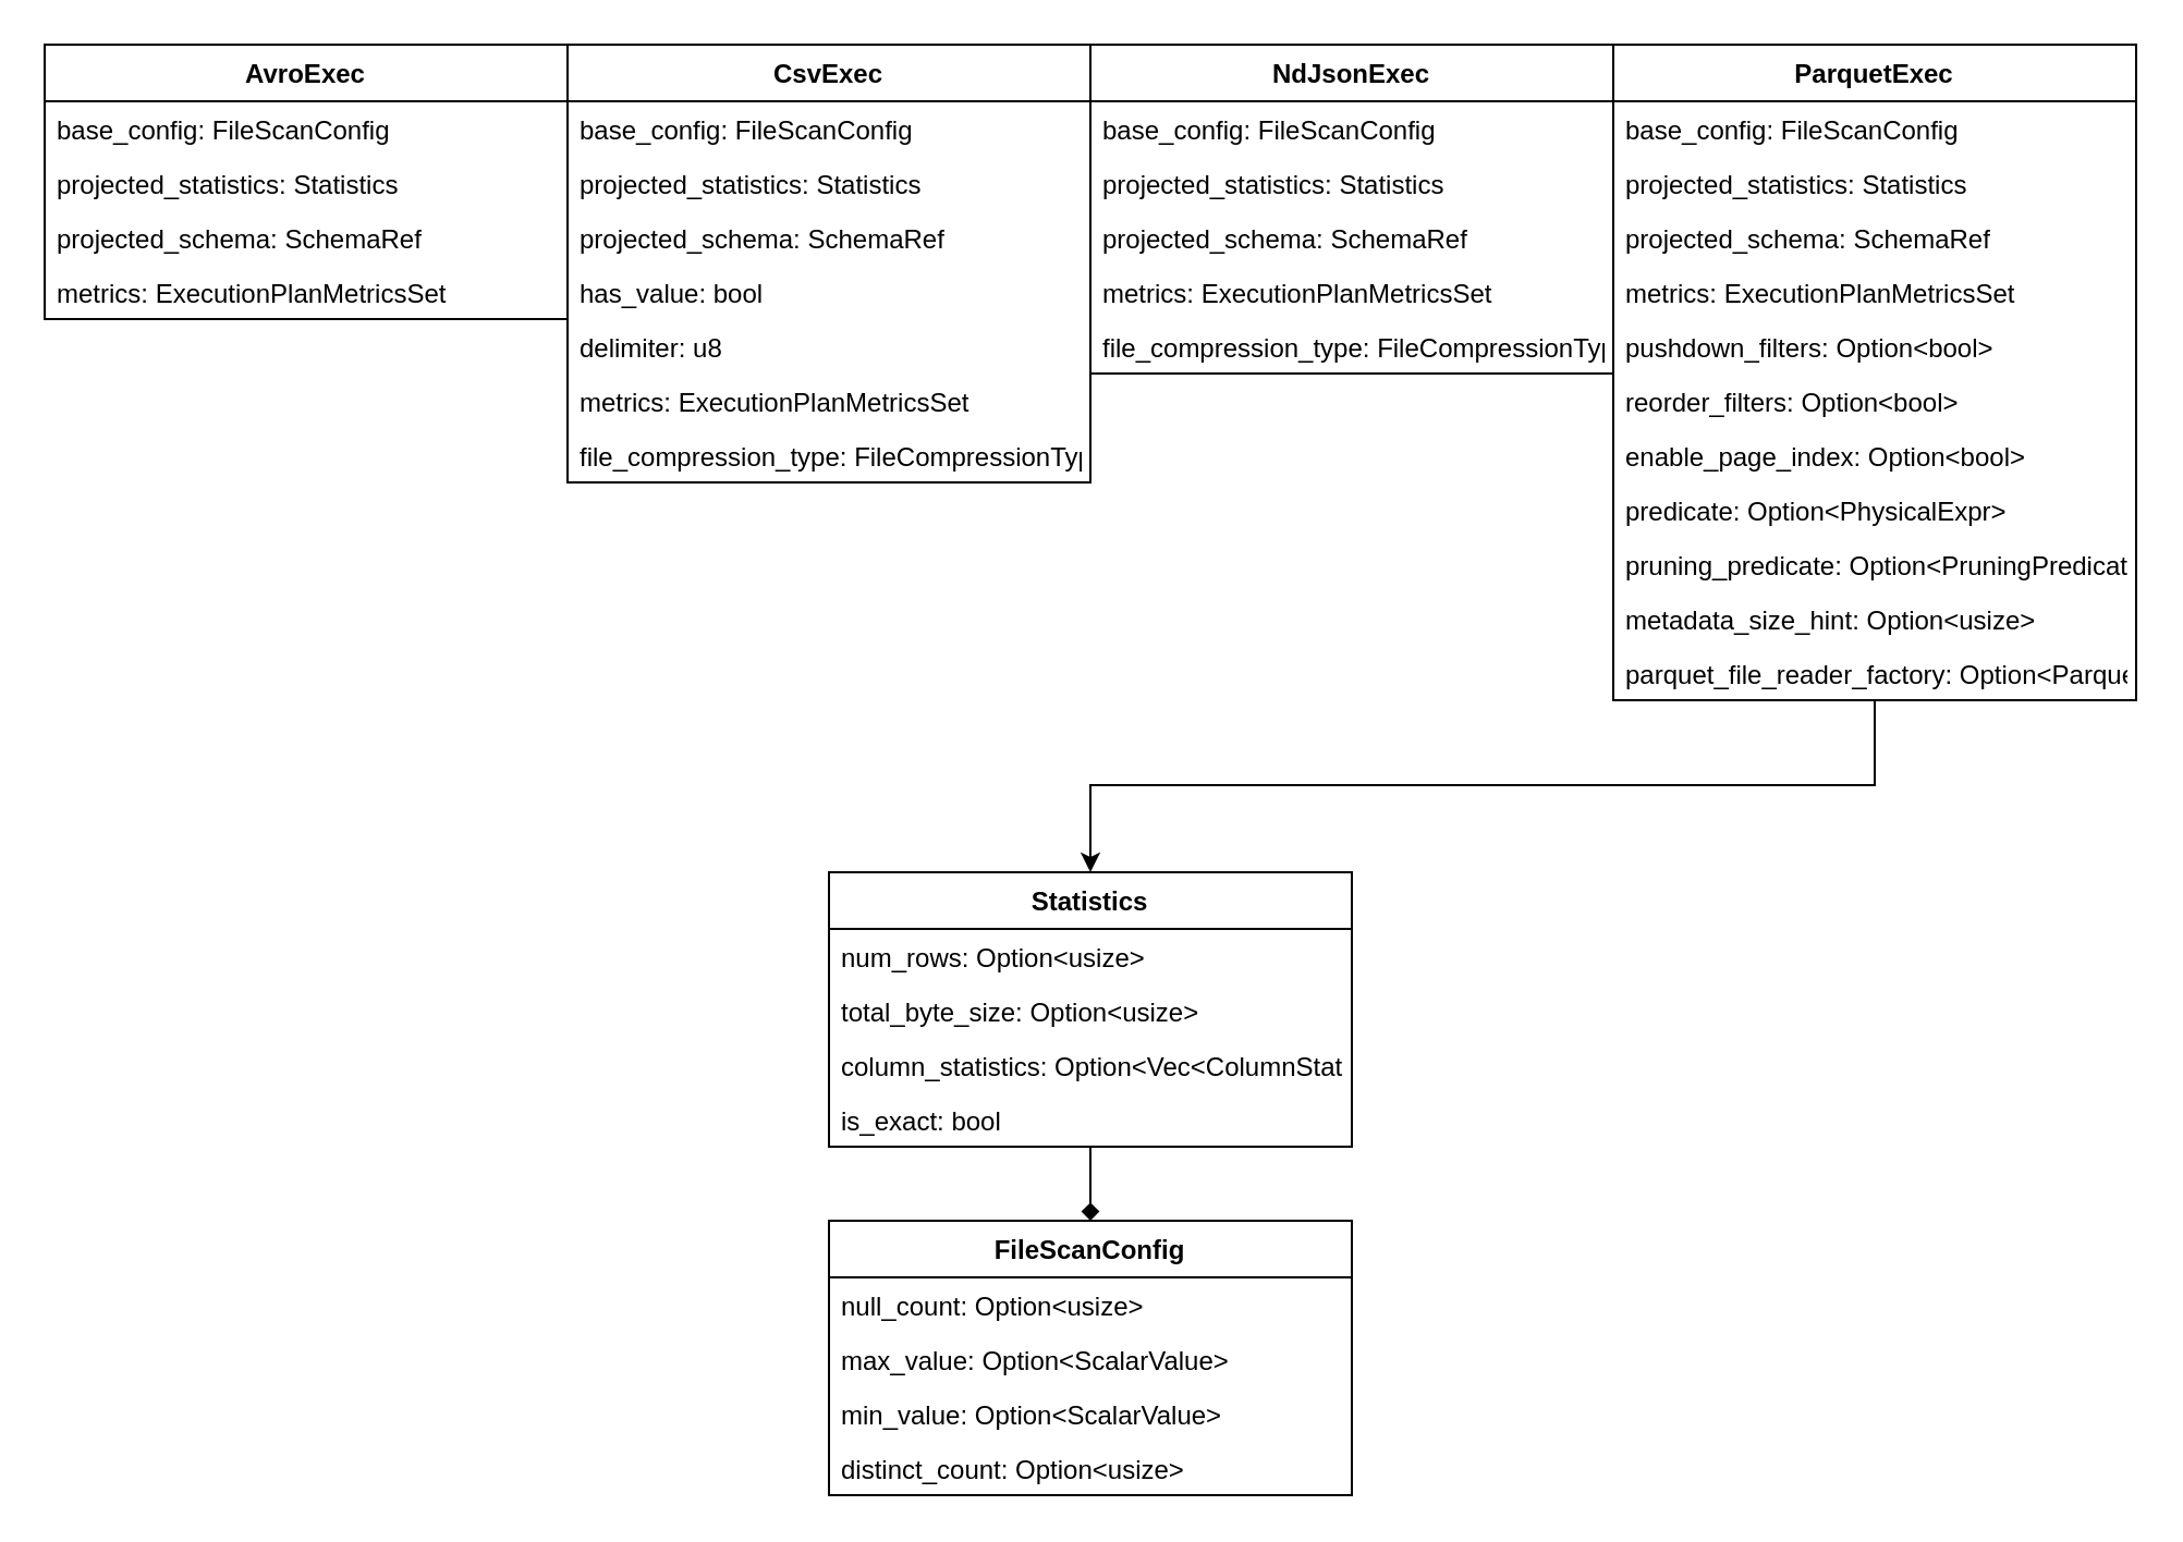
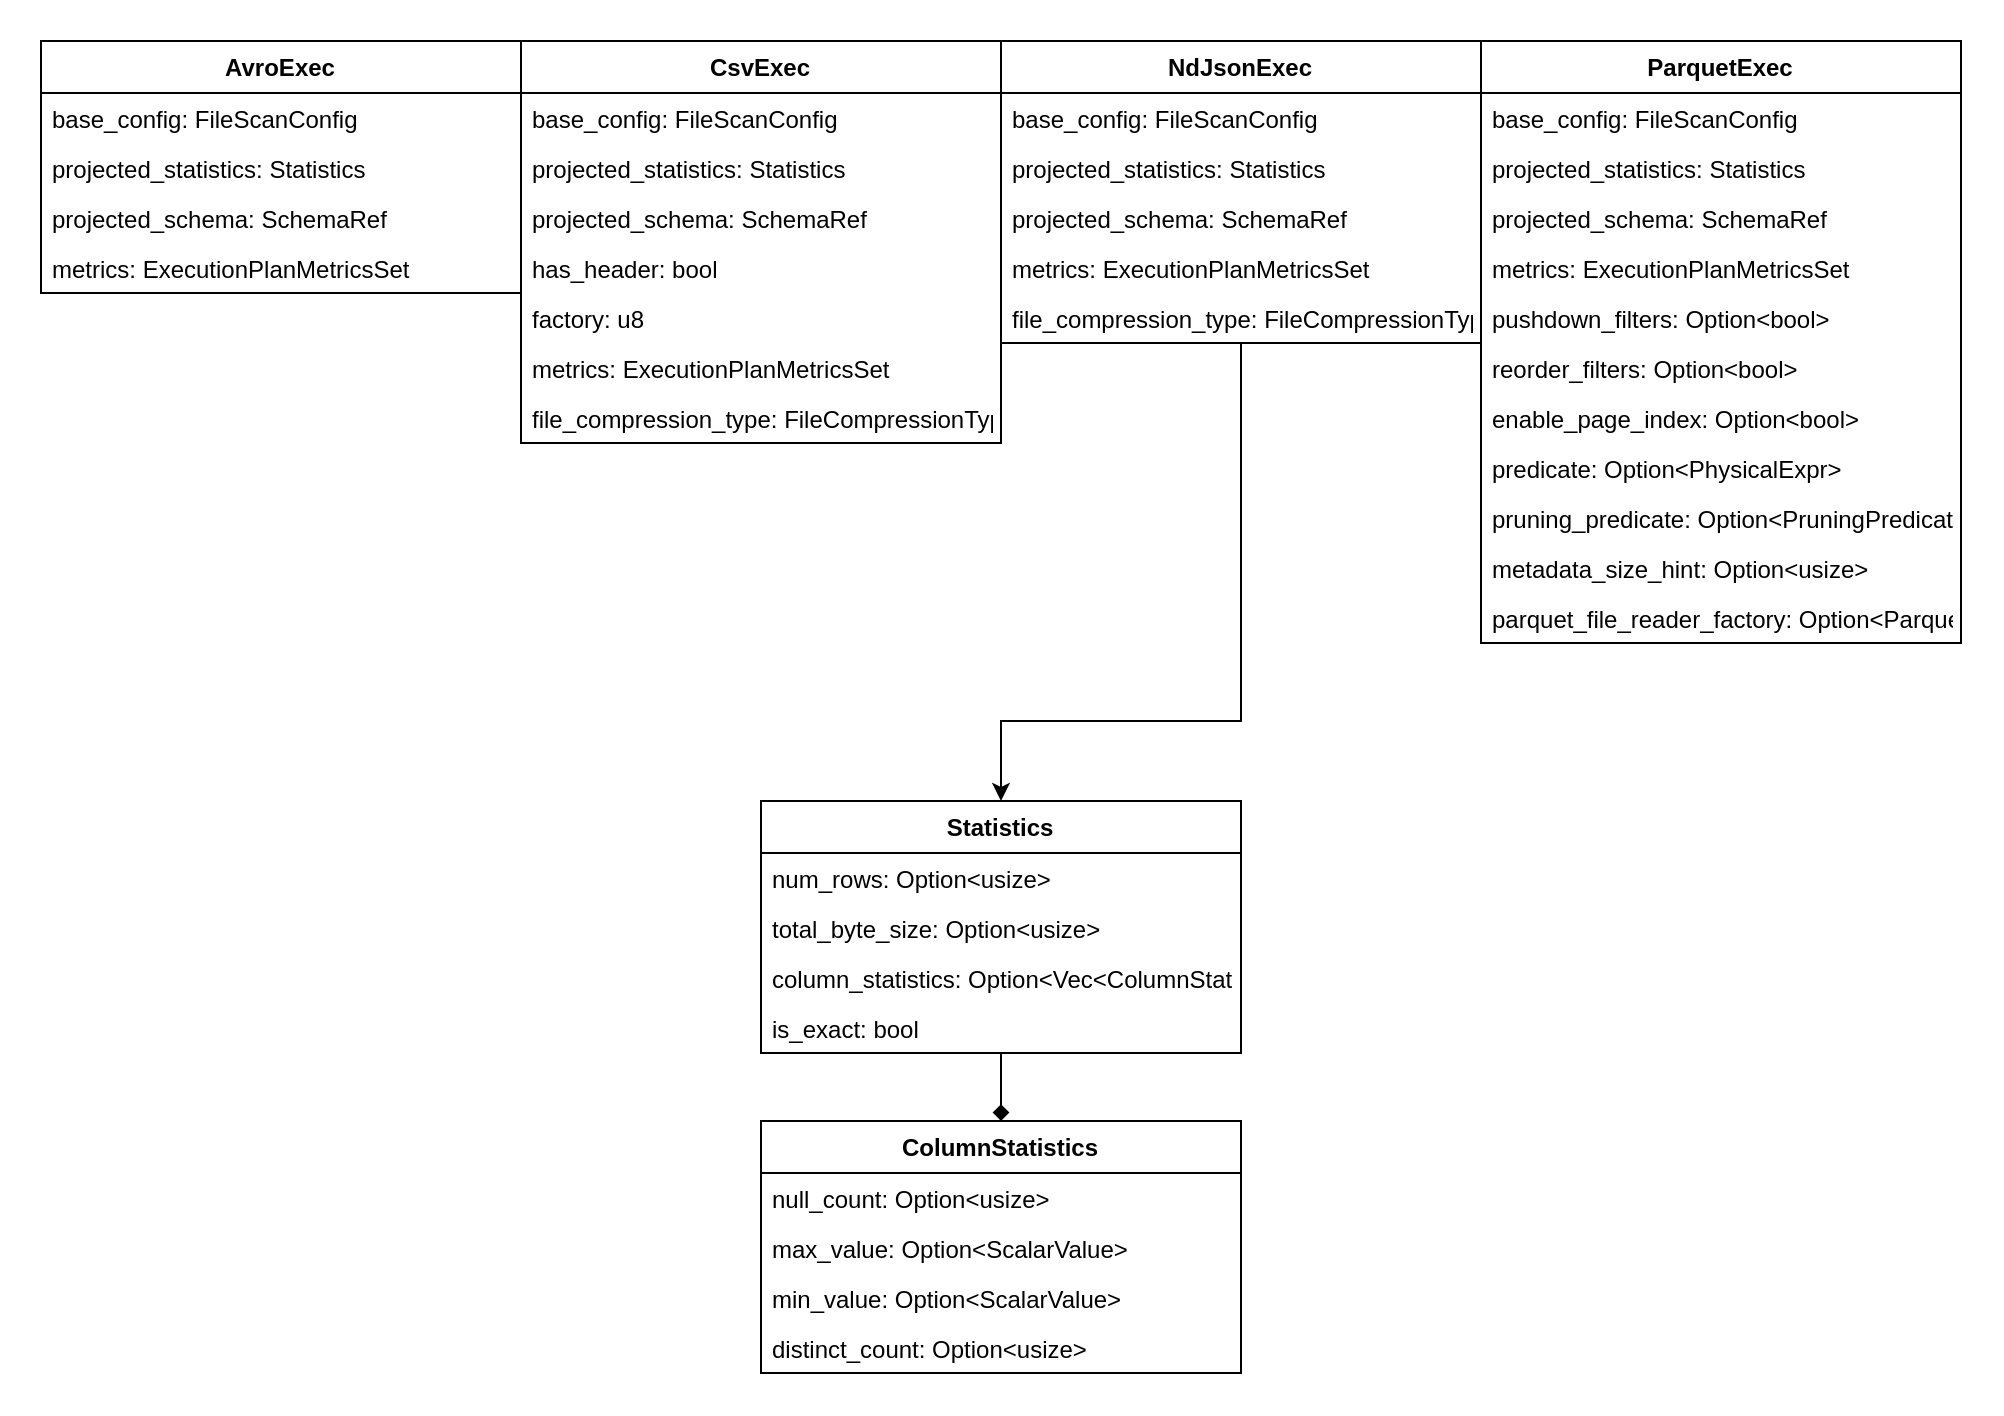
- <mxCell id="11" value="has_value: bool&#10;" style="text;align=left;verticalAlign=top;spacingLeft=4;spacingRight=4;overflow=hidden;rotatable=0;points=[[0,0.5],[1,0.5]];portConstraint=eastwest;" parent="7" vertex="1"><mxGeometry y="101" width="240" height="25" as="geometry" /></mxCell>
+ <mxCell id="11" value="has_header: bool&#10;" style="text;align=left;verticalAlign=top;spacingLeft=4;spacingRight=4;overflow=hidden;rotatable=0;points=[[0,0.5],[1,0.5]];portConstraint=eastwest;" parent="7" vertex="1"><mxGeometry y="101" width="240" height="25" as="geometry" /></mxCell>
- <mxCell id="12" value="delimiter: u8&#10;" style="text;align=left;verticalAlign=top;spacingLeft=4;spacingRight=4;overflow=hidden;rotatable=0;points=[[0,0.5],[1,0.5]];portConstraint=eastwest;" parent="7" vertex="1"><mxGeometry y="126" width="240" height="25" as="geometry" /></mxCell>
+ <mxCell id="12" value="factory: u8&#10;" style="text;align=left;verticalAlign=top;spacingLeft=4;spacingRight=4;overflow=hidden;rotatable=0;points=[[0,0.5],[1,0.5]];portConstraint=eastwest;" parent="7" vertex="1"><mxGeometry y="126" width="240" height="25" as="geometry" /></mxCell>
+ <mxCell id="15" style="edgeStyle=orthogonalEdgeStyle;rounded=0;orthogonalLoop=1;jettySize=auto;html=1;entryX=0.5;entryY=0;entryDx=0;entryDy=0;entryPerimeter=0;" parent="1" source="16" target="36" edge="1"><mxGeometry relative="1" as="geometry"><Array as="points"><mxPoint x="620" y="360" /><mxPoint x="500" y="360" /></Array></mxGeometry></mxCell>
- <mxCell id="22" style="edgeStyle=orthogonalEdgeStyle;rounded=0;orthogonalLoop=1;jettySize=auto;html=1;" parent="1" source="23" target="36" edge="1"><mxGeometry relative="1" as="geometry"><Array as="points"><mxPoint x="860" y="360" /><mxPoint x="500" y="360" /></Array></mxGeometry></mxCell>
- <mxCell id="41" value="FileScanConfig&#10;" style="swimlane;fontStyle=1;align=center;verticalAlign=top;childLayout=stackLayout;horizontal=1;startSize=26;horizontalStack=0;resizeParent=1;resizeLast=0;collapsible=1;marginBottom=0;rounded=0;shadow=0;strokeWidth=1;spacing=2;" parent="1" vertex="1"><mxGeometry x="380" y="560" width="240" height="126" as="geometry"><mxRectangle x="550" y="140" width="160" height="26" as="alternateBounds" /></mxGeometry></mxCell>
+ <mxCell id="41" value="ColumnStatistics&#10;" style="swimlane;fontStyle=1;align=center;verticalAlign=top;childLayout=stackLayout;horizontal=1;startSize=26;horizontalStack=0;resizeParent=1;resizeLast=0;collapsible=1;marginBottom=0;rounded=0;shadow=0;strokeWidth=1;spacing=2;" parent="1" vertex="1"><mxGeometry x="380" y="560" width="240" height="126" as="geometry"><mxRectangle x="550" y="140" width="160" height="26" as="alternateBounds" /></mxGeometry></mxCell>
